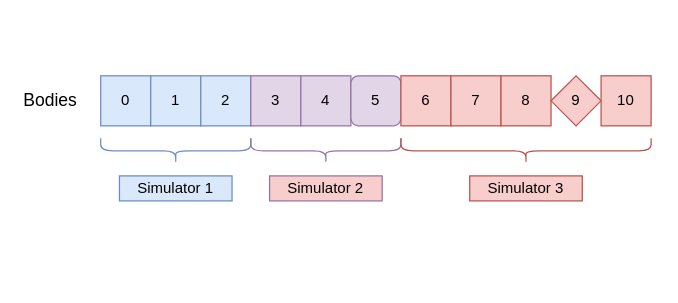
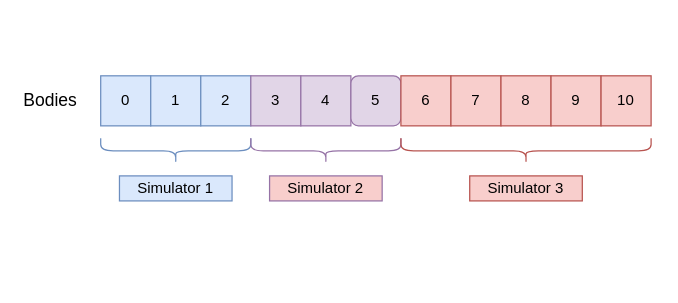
- <mxCell id="11" value="9" style="rhombus;whiteSpace=wrap;html=1;fillColor=#f8cecc;strokeColor=#b85450;" vertex="1" parent="1"><mxGeometry x="440" y="60" width="40" height="40" as="geometry" /></mxCell>
+ <mxCell id="11" value="9" style="rounded=0;whiteSpace=wrap;html=1;fillColor=#f8cecc;strokeColor=#b85450;" vertex="1" parent="1"><mxGeometry x="440" y="60" width="40" height="40" as="geometry" /></mxCell>
